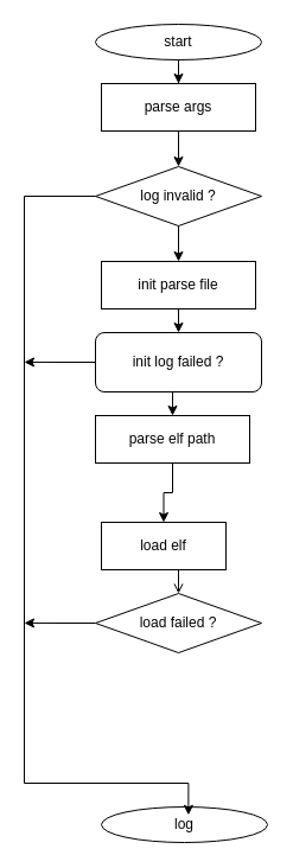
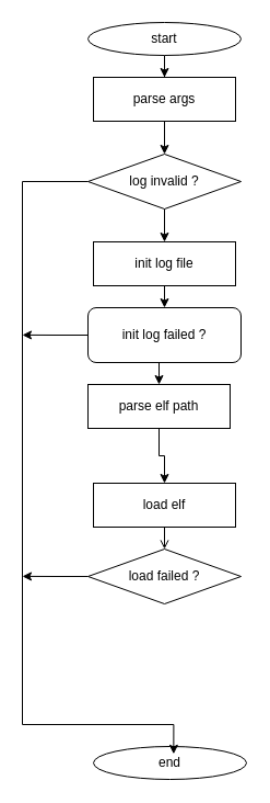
- <mxCell id="9" value="init parse file" style="rounded=0;whiteSpace=wrap;html=1;" vertex="1" parent="1"><mxGeometry x="85" y="220" width="130" height="40" as="geometry" /></mxCell>
+ <mxCell id="9" value="init log file" style="rounded=0;whiteSpace=wrap;html=1;" vertex="1" parent="1"><mxGeometry x="85" y="220" width="130" height="40" as="geometry" /></mxCell>
- <mxCell id="18" value="load elf" style="rounded=0;whiteSpace=wrap;html=1;" vertex="1" parent="1"><mxGeometry x="85" y="440" width="105" height="40" as="geometry" /></mxCell>
+ <mxCell id="18" value="load elf" style="rounded=0;whiteSpace=wrap;html=1;" vertex="1" parent="1"><mxGeometry x="85" y="440" width="130" height="40" as="geometry" /></mxCell>
- <mxCell id="10" value="log" style="ellipse;whiteSpace=wrap;html=1;" vertex="1" parent="1"><mxGeometry x="85" y="680" width="140" height="30" as="geometry" /></mxCell>
+ <mxCell id="10" value="end" style="ellipse;whiteSpace=wrap;html=1;" vertex="1" parent="1"><mxGeometry x="85" y="680" width="140" height="30" as="geometry" /></mxCell>
